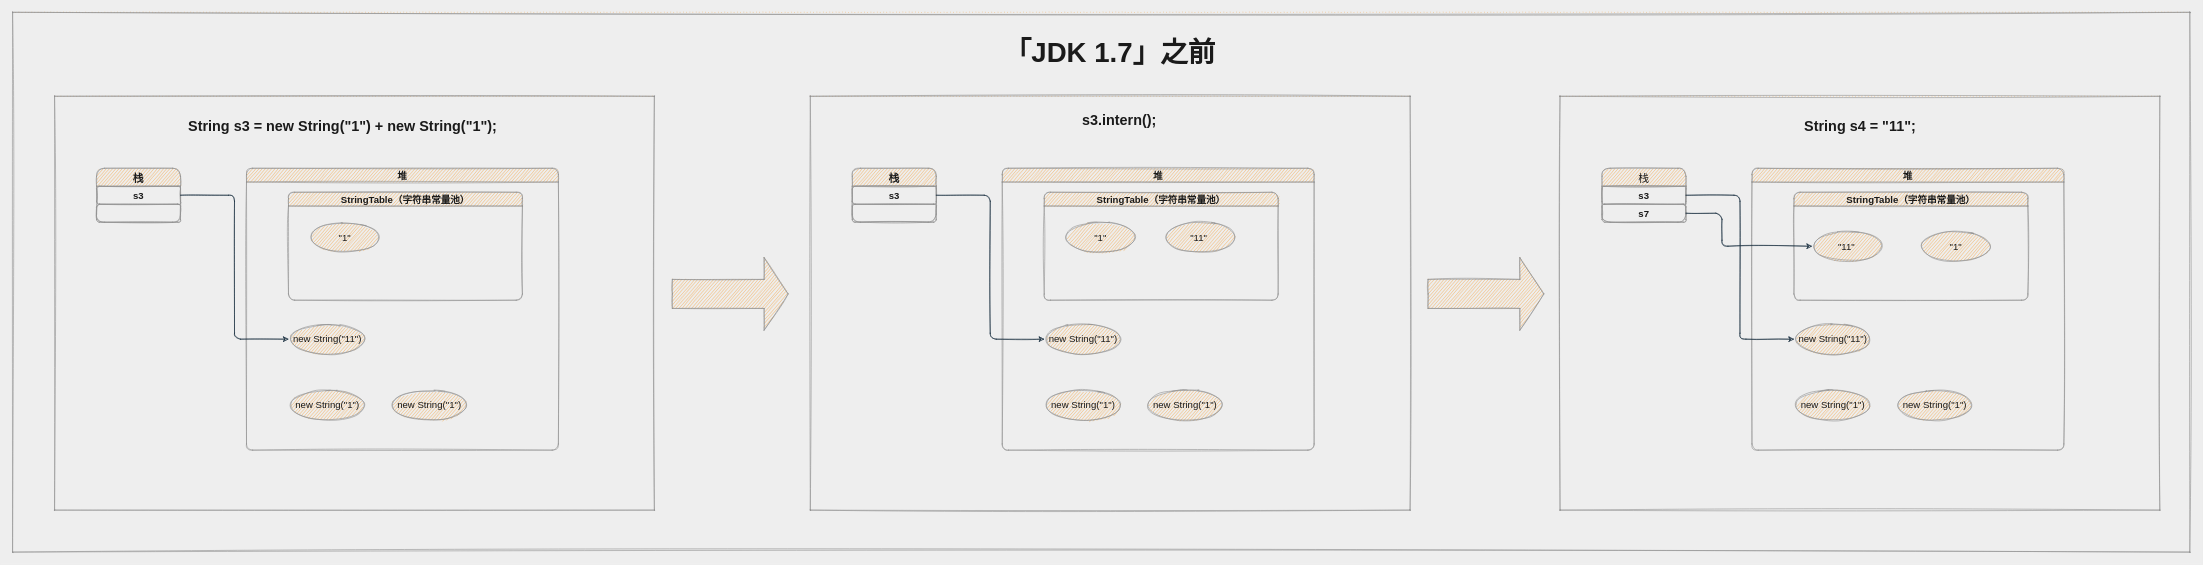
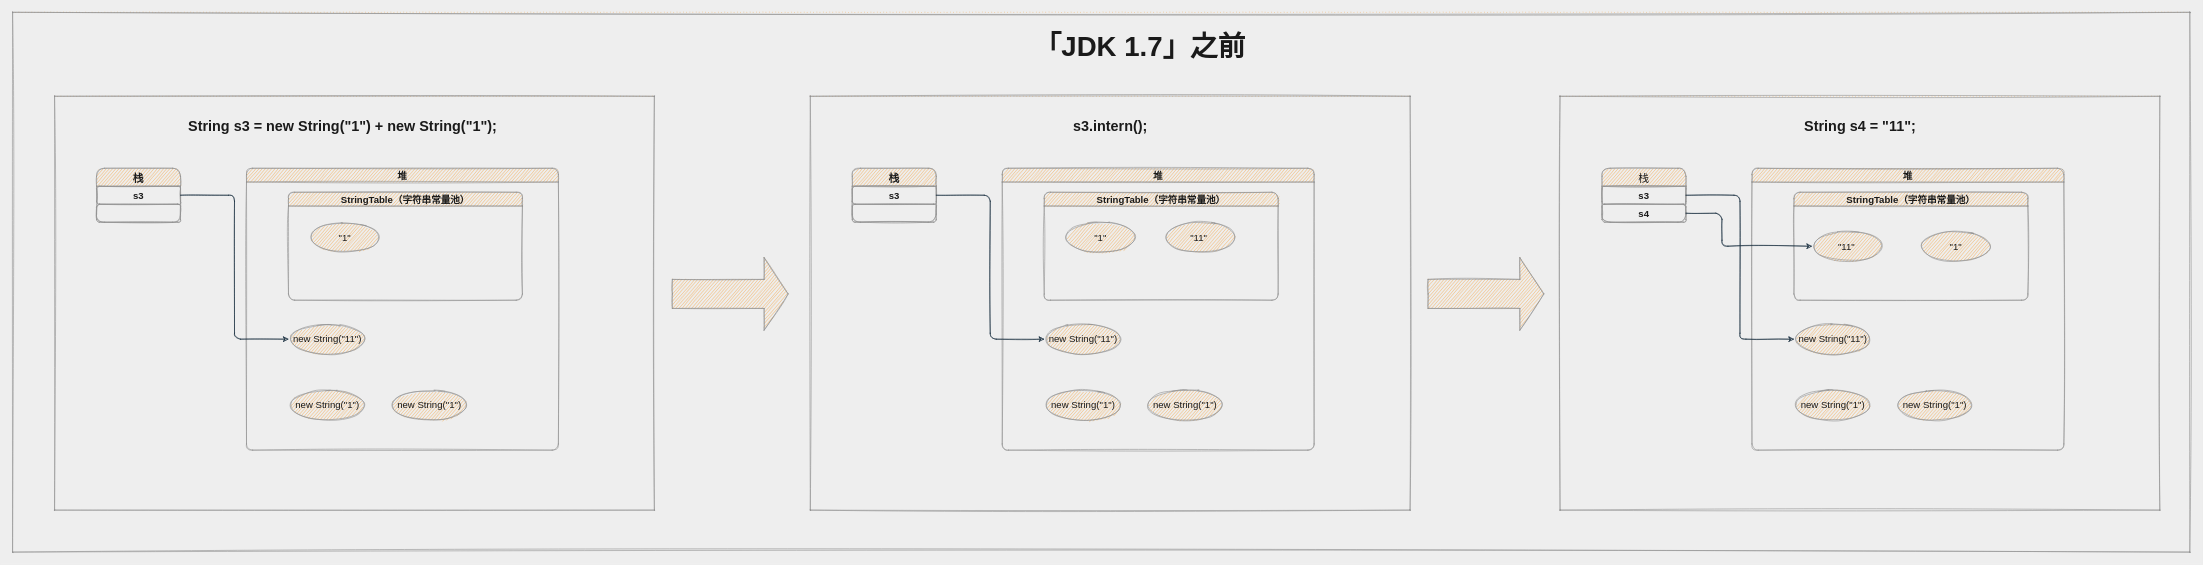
- <mxCell id="44" value="&lt;h1 style=&quot;font-size: 46px;&quot;&gt;「JDK 1.7」之前&lt;/h1&gt;" style="text;html=1;strokeColor=none;fillColor=none;spacing=5;spacingTop=-20;whiteSpace=wrap;overflow=hidden;rounded=0;sketch=1;fontColor=#1A1A1A;fontStyle=1;fontSize=46;" vertex="1" parent="2"><mxGeometry x="1647.5" y="20" width="365" height="90" as="geometry" /></mxCell>
+ <mxCell id="44" value="&lt;h1 style=&quot;font-size: 46px;&quot;&gt;「JDK 1.7」之前&lt;/h1&gt;" style="text;html=1;strokeColor=none;fillColor=none;spacing=5;spacingTop=-20;whiteSpace=wrap;overflow=hidden;rounded=0;sketch=1;fontColor=#1A1A1A;fontStyle=1;fontSize=46;" vertex="1" parent="2"><mxGeometry x="1697.5" y="10" width="365" height="90" as="geometry" /></mxCell>
- <mxCell id="27" value="s3.intern();" style="text;strokeColor=none;fillColor=none;html=1;fontSize=24;fontStyle=1;verticalAlign=middle;align=center;rounded=1;sketch=1;fontColor=#1A1A1A;" parent="15" vertex="1"><mxGeometry x="465" y="20" width="100" height="40" as="geometry" /></mxCell>
+ <mxCell id="27" value="s3.intern();" style="text;strokeColor=none;fillColor=none;html=1;fontSize=24;fontStyle=1;verticalAlign=middle;align=center;rounded=1;sketch=1;fontColor=#1A1A1A;" parent="15" vertex="1"><mxGeometry x="450" y="30" width="100" height="40" as="geometry" /></mxCell>
- <mxCell id="38" value="s7" style="text;strokeColor=#909090;fillColor=none;align=center;verticalAlign=middle;spacingLeft=4;spacingRight=4;overflow=hidden;points=[[0,0.5],[1,0.5]];portConstraint=eastwest;rotatable=0;rounded=1;sketch=1;fontSize=16;fontColor=#1A1A1A;fontStyle=1" parent="36" vertex="1"><mxGeometry y="60" width="140" height="30" as="geometry" /></mxCell>
+ <mxCell id="38" value="s4" style="text;strokeColor=#909090;fillColor=none;align=center;verticalAlign=middle;spacingLeft=4;spacingRight=4;overflow=hidden;points=[[0,0.5],[1,0.5]];portConstraint=eastwest;rotatable=0;rounded=1;sketch=1;fontSize=16;fontColor=#1A1A1A;fontStyle=1" parent="36" vertex="1"><mxGeometry y="60" width="140" height="30" as="geometry" /></mxCell>
